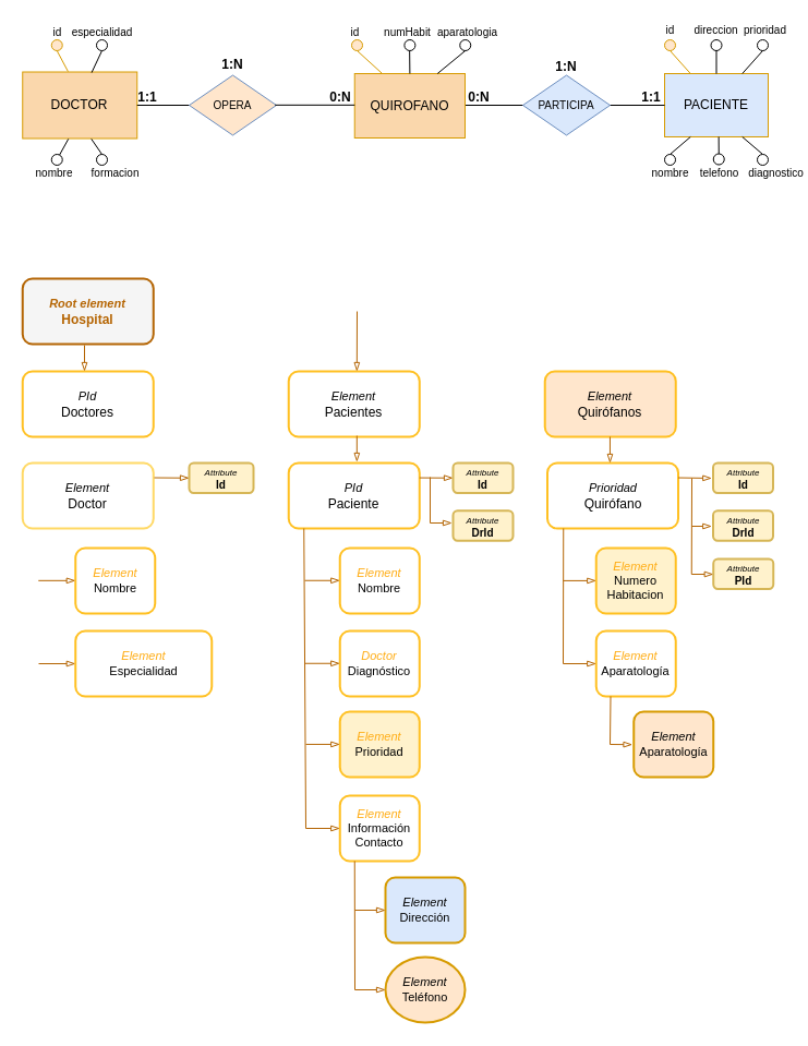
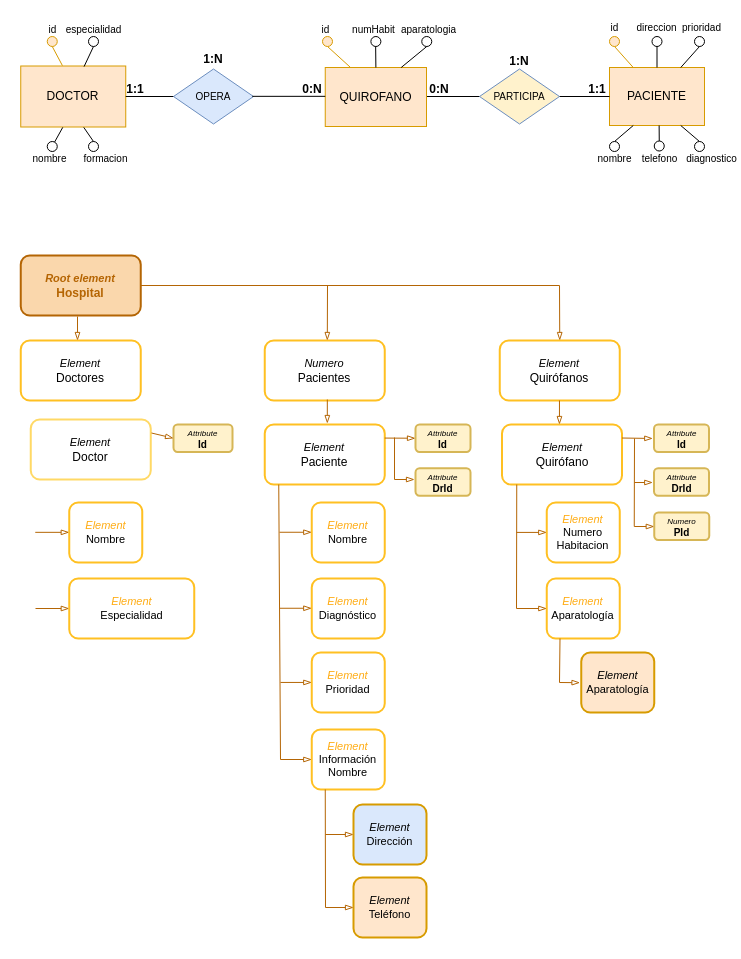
- <mxCell id="2" value="DOCTOR" style="rounded=0;whiteSpace=wrap;html=1;fillColor=#fad7ac;strokeColor=#d79b00;" parent="1" vertex="1"><mxGeometry x="20.25" y="65.5" width="105" height="61" as="geometry" /></mxCell>
+ <mxCell id="2" value="DOCTOR" style="rounded=0;whiteSpace=wrap;html=1;fillColor=#ffe6cc;strokeColor=#d79b00;" parent="1" vertex="1"><mxGeometry x="20.25" y="65.5" width="105" height="61" as="geometry" /></mxCell>
- <mxCell id="30" value="OPERA" style="rhombus;whiteSpace=wrap;html=1;fillColor=#ffe6cc;strokeColor=#6c8ebf;fontSize=10;" parent="1" vertex="1"><mxGeometry x="173" y="68.5" width="80" height="55" as="geometry" /></mxCell>
+ <mxCell id="30" value="OPERA" style="rhombus;whiteSpace=wrap;html=1;fillColor=#dae8fc;strokeColor=#6c8ebf;fontSize=10;" parent="1" vertex="1"><mxGeometry x="173" y="68.5" width="80" height="55" as="geometry" /></mxCell>
- <mxCell id="21" value="QUIROFANO" style="rounded=0;whiteSpace=wrap;html=1;fillColor=#fad7ac;strokeColor=#d79b00;" parent="1" vertex="1"><mxGeometry x="324.75" y="67" width="101.25" height="59" as="geometry" /></mxCell>
+ <mxCell id="21" value="QUIROFANO" style="rounded=0;whiteSpace=wrap;html=1;fillColor=#ffe6cc;strokeColor=#d79b00;" parent="1" vertex="1"><mxGeometry x="324.75" y="67" width="101.25" height="59" as="geometry" /></mxCell>
- <mxCell id="33" value="PARTICIPA" style="rhombus;whiteSpace=wrap;html=1;fillColor=#dae8fc;strokeColor=#6c8ebf;fontSize=10;" parent="1" vertex="1"><mxGeometry x="479" y="68.5" width="80" height="55" as="geometry" /></mxCell>
+ <mxCell id="33" value="PARTICIPA" style="rhombus;whiteSpace=wrap;html=1;fillColor=#fff2cc;strokeColor=#6c8ebf;fontSize=10;" parent="1" vertex="1"><mxGeometry x="479" y="68.5" width="80" height="55" as="geometry" /></mxCell>
- <mxCell id="3" value="PACIENTE" style="rounded=0;whiteSpace=wrap;html=1;fillColor=#dae8fc;strokeColor=#d79b00;" parent="1" vertex="1"><mxGeometry x="609" y="67" width="95" height="58" as="geometry" /></mxCell>
+ <mxCell id="3" value="PACIENTE" style="rounded=0;whiteSpace=wrap;html=1;fillColor=#ffe6cc;strokeColor=#d79b00;" parent="1" vertex="1"><mxGeometry x="609" y="67" width="95" height="58" as="geometry" /></mxCell>
- <mxCell id="57" value="&lt;font style=&quot;font-size: 11px;&quot;&gt;&lt;i&gt;&lt;b&gt;Root element&lt;/b&gt;&lt;/i&gt;&lt;/font&gt;&lt;div&gt;&lt;b&gt;&lt;font&gt;Hospital&lt;/font&gt;&lt;/b&gt;&lt;/div&gt;" style="rounded=1;whiteSpace=wrap;html=1;strokeColor=#b46504;strokeWidth=2;fillColor=#f5f5f5;fontColor=light-dark(#b56503, #ededed);" parent="1" vertex="1"><mxGeometry x="20.25" y="255" width="120" height="60" as="geometry" /></mxCell>
+ <mxCell id="57" value="&lt;font style=&quot;font-size: 11px;&quot;&gt;&lt;i&gt;&lt;b&gt;Root element&lt;/b&gt;&lt;/i&gt;&lt;/font&gt;&lt;div&gt;&lt;b&gt;&lt;font&gt;Hospital&lt;/font&gt;&lt;/b&gt;&lt;/div&gt;" style="rounded=1;whiteSpace=wrap;html=1;strokeColor=#b46504;strokeWidth=2;fillColor=#fad7ac;fontColor=light-dark(#b56503, #ededed);" parent="1" vertex="1"><mxGeometry x="20.25" y="255" width="120" height="60" as="geometry" /></mxCell>
+ <mxCell id="74" value="" style="endArrow=blockThin;html=1;rounded=0;strokeColor=#b46504;align=center;verticalAlign=middle;fontFamily=Helvetica;fontSize=11;fontColor=default;labelBackgroundColor=default;endFill=0;fillColor=#fad7ac;exitX=1;exitY=0.5;exitDx=0;exitDy=0;entryX=0.5;entryY=0;entryDx=0;entryDy=0;" parent="1" source="57" target="60" edge="1"><mxGeometry width="50" height="50" relative="1" as="geometry"><mxPoint x="207" y="277" as="sourcePoint" /><mxPoint x="207" y="301" as="targetPoint" /><Array as="points"><mxPoint x="559" y="285" /></Array></mxGeometry></mxCell>
- <mxCell id="58" value="&lt;font style=&quot;font-size: 11px;&quot;&gt;&lt;i&gt;PId&lt;/i&gt;&lt;/font&gt;&lt;div&gt;Doctores&lt;/div&gt;" style="rounded=1;whiteSpace=wrap;html=1;strokeColor=#FFC022;strokeWidth=2;" parent="1" vertex="1"><mxGeometry x="20.25" y="340" width="120" height="60" as="geometry" /></mxCell>
+ <mxCell id="58" value="&lt;font style=&quot;font-size: 11px;&quot;&gt;&lt;i&gt;Element&lt;/i&gt;&lt;/font&gt;&lt;div&gt;Doctores&lt;/div&gt;" style="rounded=1;whiteSpace=wrap;html=1;strokeColor=#FFC022;strokeWidth=2;" parent="1" vertex="1"><mxGeometry x="20.25" y="340" width="120" height="60" as="geometry" /></mxCell>
- <mxCell id="59" value="&lt;font style=&quot;font-size: 11px;&quot;&gt;&lt;i&gt;Element&lt;/i&gt;&lt;/font&gt;&lt;div&gt;Pacientes&lt;/div&gt;" style="rounded=1;whiteSpace=wrap;html=1;strokeColor=#FFC022;strokeWidth=2;" parent="1" vertex="1"><mxGeometry x="264.25" y="340" width="120" height="60" as="geometry" /></mxCell>
+ <mxCell id="59" value="&lt;font style=&quot;font-size: 11px;&quot;&gt;&lt;i&gt;Numero&lt;/i&gt;&lt;/font&gt;&lt;div&gt;Pacientes&lt;/div&gt;" style="rounded=1;whiteSpace=wrap;html=1;strokeColor=#FFC022;strokeWidth=2;" parent="1" vertex="1"><mxGeometry x="264.25" y="340" width="120" height="60" as="geometry" /></mxCell>
- <mxCell id="60" value="&lt;font style=&quot;font-size: 11px;&quot;&gt;&lt;i&gt;Element&lt;/i&gt;&lt;/font&gt;&lt;div&gt;Quirófanos&lt;/div&gt;" style="rounded=1;whiteSpace=wrap;html=1;strokeColor=#FFC022;strokeWidth=2;fillColor=#ffe6cc;" parent="1" vertex="1"><mxGeometry x="499.25" y="340" width="120" height="60" as="geometry" /></mxCell>
+ <mxCell id="60" value="&lt;font style=&quot;font-size: 11px;&quot;&gt;&lt;i&gt;Element&lt;/i&gt;&lt;/font&gt;&lt;div&gt;Quirófanos&lt;/div&gt;" style="rounded=1;whiteSpace=wrap;html=1;strokeColor=#FFC022;strokeWidth=2;" parent="1" vertex="1"><mxGeometry x="499.25" y="340" width="120" height="60" as="geometry" /></mxCell>
- <mxCell id="61" value="&lt;font style=&quot;font-size: 11px;&quot;&gt;&lt;i&gt;Element&lt;/i&gt;&lt;/font&gt;&lt;div&gt;Doctor&lt;/div&gt;" style="rounded=1;whiteSpace=wrap;html=1;strokeColor=#FFD966;strokeWidth=2;" parent="1" vertex="1"><mxGeometry x="20.25" y="424" width="120" height="60" as="geometry" /></mxCell>
+ <mxCell id="61" value="&lt;font style=&quot;font-size: 11px;&quot;&gt;&lt;i&gt;Element&lt;/i&gt;&lt;/font&gt;&lt;div&gt;Doctor&lt;/div&gt;" style="rounded=1;whiteSpace=wrap;html=1;strokeColor=#FFD966;strokeWidth=2;" parent="1" vertex="1"><mxGeometry x="30.25" y="419" width="120" height="60" as="geometry" /></mxCell>
- <mxCell id="62" value="&lt;font style=&quot;font-size: 11px;&quot;&gt;&lt;i&gt;PId&lt;/i&gt;&lt;/font&gt;&lt;div&gt;Paciente&lt;/div&gt;" style="rounded=1;whiteSpace=wrap;html=1;strokeColor=#FFC022;strokeWidth=2;" parent="1" vertex="1"><mxGeometry x="264.25" y="424" width="120" height="60" as="geometry" /></mxCell>
+ <mxCell id="62" value="&lt;font style=&quot;font-size: 11px;&quot;&gt;&lt;i&gt;Element&lt;/i&gt;&lt;/font&gt;&lt;div&gt;Paciente&lt;/div&gt;" style="rounded=1;whiteSpace=wrap;html=1;strokeColor=#FFC022;strokeWidth=2;" parent="1" vertex="1"><mxGeometry x="264.25" y="424" width="120" height="60" as="geometry" /></mxCell>
- <mxCell id="63" value="&lt;font style=&quot;font-size: 11px;&quot;&gt;&lt;i&gt;Prioridad&lt;/i&gt;&lt;/font&gt;&lt;div&gt;Quirófano&lt;/div&gt;" style="rounded=1;whiteSpace=wrap;html=1;strokeColor=#FFC022;strokeWidth=2;" parent="1" vertex="1"><mxGeometry x="501.5" y="424" width="120" height="60" as="geometry" /></mxCell>
+ <mxCell id="63" value="&lt;font style=&quot;font-size: 11px;&quot;&gt;&lt;i&gt;Element&lt;/i&gt;&lt;/font&gt;&lt;div&gt;Quirófano&lt;/div&gt;" style="rounded=1;whiteSpace=wrap;html=1;strokeColor=#FFC022;strokeWidth=2;" parent="1" vertex="1"><mxGeometry x="501.5" y="424" width="120" height="60" as="geometry" /></mxCell>
- <mxCell id="84" value="&lt;font style=&quot;font-size: 8px;&quot;&gt;&lt;i style=&quot;&quot;&gt;Attribute&lt;/i&gt;&lt;/font&gt;&lt;div&gt;&lt;b&gt;PId&lt;/b&gt;&lt;/div&gt;" style="rounded=1;whiteSpace=wrap;html=1;strokeColor=#d6b656;strokeWidth=2;fillColor=#fff2cc;fontSize=10;" vertex="1" parent="1"><mxGeometry x="653.75" y="512" width="55" height="27.5" as="geometry" /></mxCell>
+ <mxCell id="84" value="&lt;font style=&quot;font-size: 8px;&quot;&gt;&lt;i style=&quot;&quot;&gt;Numero&lt;/i&gt;&lt;/font&gt;&lt;div&gt;&lt;b&gt;PId&lt;/b&gt;&lt;/div&gt;" style="rounded=1;whiteSpace=wrap;html=1;strokeColor=#d6b656;strokeWidth=2;fillColor=#fff2cc;fontSize=10;" vertex="1" parent="1"><mxGeometry x="653.75" y="512" width="55" height="27.5" as="geometry" /></mxCell>
- <mxCell id="85" value="&lt;font style=&quot;color: rgb(255, 172, 19);&quot;&gt;&lt;i&gt;Element&lt;/i&gt;&lt;/font&gt;&lt;div&gt;Numero Habitacion&lt;/div&gt;" style="rounded=1;whiteSpace=wrap;html=1;strokeColor=#FFC022;strokeWidth=2;fontSize=11;fillColor=#fff2cc;" vertex="1" parent="1"><mxGeometry x="546.25" y="502" width="73" height="60" as="geometry" /></mxCell>
+ <mxCell id="85" value="&lt;font style=&quot;color: rgb(255, 172, 19);&quot;&gt;&lt;i&gt;Element&lt;/i&gt;&lt;/font&gt;&lt;div&gt;Numero Habitacion&lt;/div&gt;" style="rounded=1;whiteSpace=wrap;html=1;strokeColor=#FFC022;strokeWidth=2;fontSize=11;" vertex="1" parent="1"><mxGeometry x="546.25" y="502" width="73" height="60" as="geometry" /></mxCell>
- <mxCell id="77" value="&lt;font style=&quot;color: rgb(255, 172, 19);&quot;&gt;&lt;i&gt;Doctor&lt;/i&gt;&lt;/font&gt;&lt;div&gt;Diagnóstico&lt;/div&gt;" style="rounded=1;whiteSpace=wrap;html=1;strokeColor=#FFC022;strokeWidth=2;fontSize=11;" vertex="1" parent="1"><mxGeometry x="311.25" y="578" width="73" height="60" as="geometry" /></mxCell>
+ <mxCell id="77" value="&lt;font style=&quot;color: rgb(255, 172, 19);&quot;&gt;&lt;i&gt;Element&lt;/i&gt;&lt;/font&gt;&lt;div&gt;Diagnóstico&lt;/div&gt;" style="rounded=1;whiteSpace=wrap;html=1;strokeColor=#FFC022;strokeWidth=2;fontSize=11;" vertex="1" parent="1"><mxGeometry x="311.25" y="578" width="73" height="60" as="geometry" /></mxCell>
- <mxCell id="78" value="&lt;font style=&quot;color: rgb(255, 172, 19);&quot;&gt;&lt;i&gt;Element&lt;/i&gt;&lt;/font&gt;&lt;div&gt;Prioridad&lt;/div&gt;" style="rounded=1;whiteSpace=wrap;html=1;strokeColor=#FFC022;strokeWidth=2;fontSize=11;fillColor=#fff2cc;" vertex="1" parent="1"><mxGeometry x="311.25" y="652" width="73" height="60" as="geometry" /></mxCell>
+ <mxCell id="78" value="&lt;font style=&quot;color: rgb(255, 172, 19);&quot;&gt;&lt;i&gt;Element&lt;/i&gt;&lt;/font&gt;&lt;div&gt;Prioridad&lt;/div&gt;" style="rounded=1;whiteSpace=wrap;html=1;strokeColor=#FFC022;strokeWidth=2;fontSize=11;" vertex="1" parent="1"><mxGeometry x="311.25" y="652" width="73" height="60" as="geometry" /></mxCell>
- <mxCell id="79" value="&lt;font style=&quot;color: rgb(255, 172, 19);&quot;&gt;&lt;i&gt;Element&lt;/i&gt;&lt;/font&gt;&lt;div&gt;Información Contacto&lt;/div&gt;" style="rounded=1;whiteSpace=wrap;html=1;strokeColor=#FFC022;strokeWidth=2;fontSize=11;" vertex="1" parent="1"><mxGeometry x="311.25" y="729" width="73" height="60" as="geometry" /></mxCell>
+ <mxCell id="79" value="&lt;font style=&quot;color: rgb(255, 172, 19);&quot;&gt;&lt;i&gt;Element&lt;/i&gt;&lt;/font&gt;&lt;div&gt;Información Nombre&lt;/div&gt;" style="rounded=1;whiteSpace=wrap;html=1;strokeColor=#FFC022;strokeWidth=2;fontSize=11;" vertex="1" parent="1"><mxGeometry x="311.25" y="729" width="73" height="60" as="geometry" /></mxCell>
- <mxCell id="88" value="&lt;font&gt;&lt;i&gt;Element&lt;/i&gt;&lt;/font&gt;&lt;div&gt;Teléfono&lt;/div&gt;" style="ellipse;whiteSpace=wrap;html=1;strokeColor=#d79b00;strokeWidth=2;fillColor=#ffe6cc;fontColor=default;fontSize=11;" vertex="1" parent="1"><mxGeometry x="353" y="877" width="73" height="60" as="geometry" /></mxCell>
+ <mxCell id="88" value="&lt;font&gt;&lt;i&gt;Element&lt;/i&gt;&lt;/font&gt;&lt;div&gt;Teléfono&lt;/div&gt;" style="rounded=1;whiteSpace=wrap;html=1;strokeColor=#d79b00;strokeWidth=2;fillColor=#ffe6cc;fontColor=default;fontSize=11;" vertex="1" parent="1"><mxGeometry x="353" y="877" width="73" height="60" as="geometry" /></mxCell>
